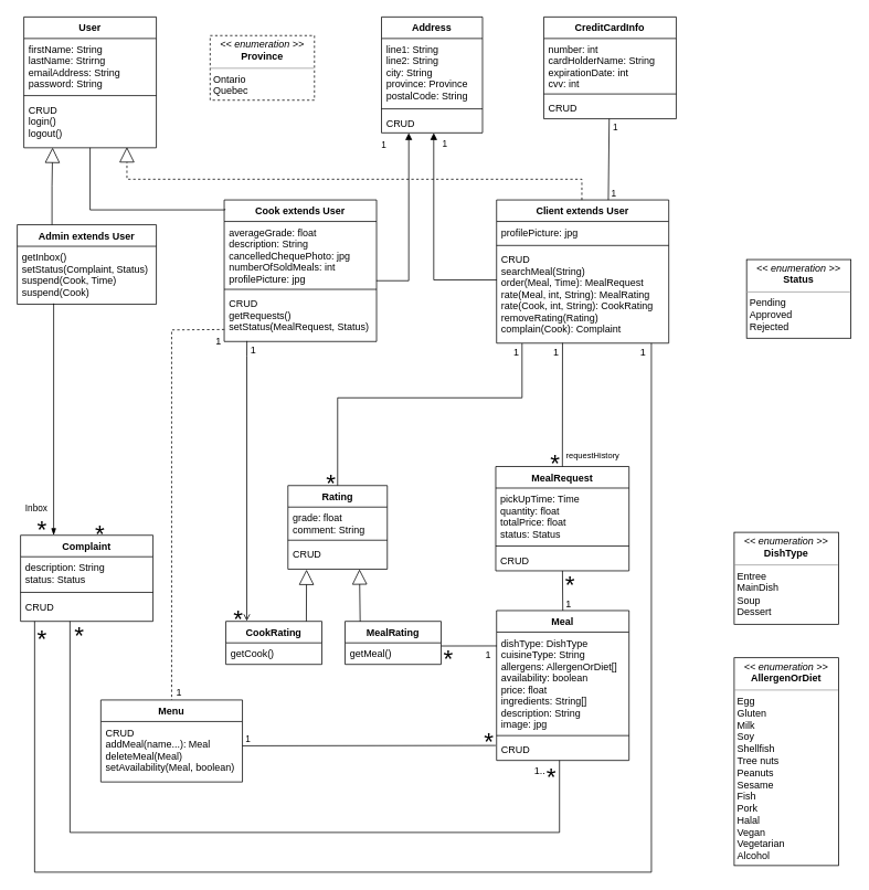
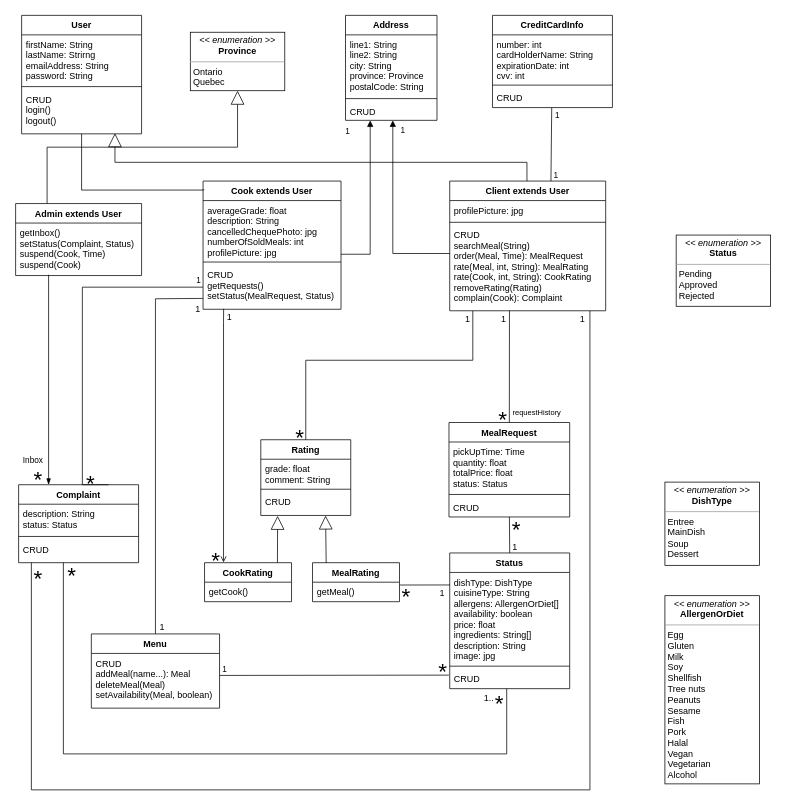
- <mxCell id="6" value="&lt;p style=&quot;margin:0px;margin-top:4px;text-align:center;&quot;&gt;&lt;i&gt;&amp;lt;&amp;lt; enumeration &amp;gt;&amp;gt;&lt;/i&gt;&lt;br&gt;&lt;b&gt;Province&lt;/b&gt;&lt;/p&gt;&lt;hr size=&quot;1&quot;&gt;&lt;p style=&quot;margin:0px;margin-left:4px;&quot;&gt;Ontario&lt;/p&gt;&lt;p style=&quot;margin:0px;margin-left:4px;&quot;&gt;Quebec&lt;/p&gt;" style="verticalAlign=top;align=left;overflow=fill;fontSize=12;fontFamily=Helvetica;html=1;dashed=1;" parent="1" vertex="1"><mxGeometry x="253" y="42.5" width="126" height="78" as="geometry" /></mxCell>
+ <mxCell id="6" value="&lt;p style=&quot;margin:0px;margin-top:4px;text-align:center;&quot;&gt;&lt;i&gt;&amp;lt;&amp;lt; enumeration &amp;gt;&amp;gt;&lt;/i&gt;&lt;br&gt;&lt;b&gt;Province&lt;/b&gt;&lt;/p&gt;&lt;hr size=&quot;1&quot;&gt;&lt;p style=&quot;margin:0px;margin-left:4px;&quot;&gt;Ontario&lt;/p&gt;&lt;p style=&quot;margin:0px;margin-left:4px;&quot;&gt;Quebec&lt;/p&gt;" style="verticalAlign=top;align=left;overflow=fill;fontSize=12;fontFamily=Helvetica;html=1;" parent="1" vertex="1"><mxGeometry x="253" y="42.5" width="126" height="78" as="geometry" /></mxCell>
- <mxCell id="19" value="" style="endArrow=block;endSize=16;endFill=0;html=1;rounded=0;exitX=0.25;exitY=0;exitDx=0;exitDy=0;entryX=0.217;entryY=0.996;entryDx=0;entryDy=0;entryPerimeter=0;edgeStyle=orthogonalEdgeStyle;" parent="1" source="7" target="5" edge="1"><mxGeometry x="0.037" y="117" width="160" relative="1" as="geometry"><mxPoint x="190" y="275" as="sourcePoint" /><mxPoint x="350" y="275" as="targetPoint" /><mxPoint as="offset" /></mxGeometry></mxCell>
+ <mxCell id="19" value="" style="endArrow=block;endSize=16;endFill=0;html=1;rounded=0;exitX=0.25;exitY=0;exitDx=0;exitDy=0;edgeStyle=orthogonalEdgeStyle;" parent="1" source="7" target="6" edge="1"><mxGeometry x="0.037" y="117" width="160" relative="1" as="geometry"><mxPoint x="190" y="275" as="sourcePoint" /><mxPoint x="350" y="275" as="targetPoint" /><mxPoint as="offset" /></mxGeometry></mxCell>
- <mxCell id="18" value="" style="endArrow=block;endSize=16;endFill=0;html=1;rounded=0;edgeStyle=orthogonalEdgeStyle;entryX=0.778;entryY=0.986;entryDx=0;entryDy=0;entryPerimeter=0;dashed=1;" parent="1" source="14" target="5" edge="1"><mxGeometry x="0.251" y="-77" width="160" relative="1" as="geometry"><mxPoint x="924" y="245" as="sourcePoint" /><mxPoint x="153" y="188" as="targetPoint" /><Array as="points"><mxPoint x="702" y="216" /><mxPoint x="153" y="216" /></Array><mxPoint x="1" as="offset" /></mxGeometry></mxCell>
+ <mxCell id="18" value="" style="endArrow=block;endSize=16;endFill=0;html=1;rounded=0;edgeStyle=orthogonalEdgeStyle;entryX=0.778;entryY=0.986;entryDx=0;entryDy=0;entryPerimeter=0;" parent="1" source="14" target="5" edge="1"><mxGeometry x="0.251" y="-77" width="160" relative="1" as="geometry"><mxPoint x="924" y="245" as="sourcePoint" /><mxPoint x="153" y="188" as="targetPoint" /><Array as="points"><mxPoint x="702" y="216" /><mxPoint x="153" y="216" /></Array><mxPoint x="1" as="offset" /></mxGeometry></mxCell>
+ <mxCell id="88" style="edgeStyle=orthogonalEdgeStyle;rounded=0;orthogonalLoop=1;jettySize=auto;html=1;exitX=0;exitY=0.5;exitDx=0;exitDy=0;entryX=0.75;entryY=0;entryDx=0;entryDy=0;endArrow=none;endFill=0;" parent="1" source="12" target="32" edge="1"><mxGeometry relative="1" as="geometry"><Array as="points"><mxPoint x="109" y="382" /><mxPoint x="109" y="646" /></Array></mxGeometry></mxCell>
+ <mxCell id="89" value="1" style="edgeLabel;html=1;align=center;verticalAlign=middle;resizable=0;points=[];" parent="88" connectable="0" vertex="1"><mxGeometry x="-0.699" relative="1" as="geometry"><mxPoint x="62" y="-10" as="offset" /></mxGeometry></mxCell>
- <mxCell id="68" value="" style="endArrow=none;html=1;rounded=0;fontSize=12;exitX=0.001;exitY=0.754;exitDx=0;exitDy=0;exitPerimeter=0;edgeStyle=orthogonalEdgeStyle;dashed=1;" parent="1" source="12" target="56" edge="1"><mxGeometry relative="1" as="geometry"><mxPoint x="623.712" y="491.98" as="sourcePoint" /><mxPoint x="624" y="581.5" as="targetPoint" /><Array as="points"><mxPoint x="269" y="398" /><mxPoint x="207" y="398" /></Array></mxGeometry></mxCell>
+ <mxCell id="68" value="" style="endArrow=none;html=1;rounded=0;fontSize=12;exitX=0.001;exitY=0.754;exitDx=0;exitDy=0;exitPerimeter=0;edgeStyle=orthogonalEdgeStyle;" parent="1" source="12" target="56" edge="1"><mxGeometry relative="1" as="geometry"><mxPoint x="623.712" y="491.98" as="sourcePoint" /><mxPoint x="624" y="581.5" as="targetPoint" /><Array as="points"><mxPoint x="269" y="398" /><mxPoint x="207" y="398" /></Array></mxGeometry></mxCell>
- <mxCell id="52" value="Meal" style="swimlane;fontStyle=1;align=center;verticalAlign=top;childLayout=stackLayout;horizontal=1;startSize=26;horizontalStack=0;resizeParent=1;resizeParentMax=0;resizeLast=0;collapsible=1;marginBottom=0;" parent="1" vertex="1"><mxGeometry x="599" y="737" width="160" height="181" as="geometry" /></mxCell>
+ <mxCell id="52" value="Status" style="swimlane;fontStyle=1;align=center;verticalAlign=top;childLayout=stackLayout;horizontal=1;startSize=26;horizontalStack=0;resizeParent=1;resizeParentMax=0;resizeLast=0;collapsible=1;marginBottom=0;" parent="1" vertex="1"><mxGeometry x="599" y="737" width="160" height="181" as="geometry" /></mxCell>
